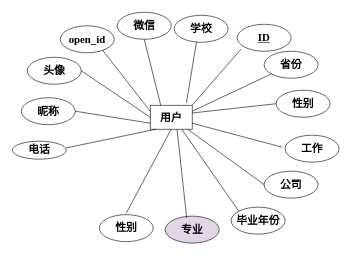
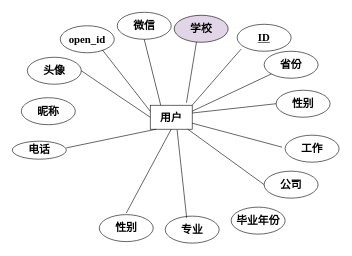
- <mxCell id="8" value="&lt;font style=&quot;font-size: 18px&quot;&gt;&lt;b&gt;学校&lt;/b&gt;&lt;/font&gt;" style="ellipse;whiteSpace=wrap;html=1;fontFamily=宋体;" parent="1" vertex="1"><mxGeometry x="290" y="25" width="90" height="45" as="geometry" /></mxCell>
+ <mxCell id="8" value="&lt;font style=&quot;font-size: 18px&quot;&gt;&lt;b&gt;学校&lt;/b&gt;&lt;/font&gt;" style="ellipse;whiteSpace=wrap;html=1;fontFamily=宋体;fillColor=#e1d5e7;" parent="1" vertex="1"><mxGeometry x="290" y="25" width="90" height="45" as="geometry" /></mxCell>
- <mxCell id="18" value="" style="endArrow=none;html=1;entryX=0;entryY=0.75;entryDx=0;entryDy=0;exitX=1;exitY=0.5;exitDx=0;exitDy=0;" parent="1" source="5" target="2" edge="1"><mxGeometry width="50" height="50" relative="1" as="geometry"><mxPoint x="170" y="85" as="sourcePoint" /><mxPoint x="270" y="205" as="targetPoint" /></mxGeometry></mxCell>
- <mxCell id="22" value="" style="endArrow=none;html=1;entryX=0.75;entryY=1;entryDx=0;entryDy=0;exitX=0;exitY=0;exitDx=0;exitDy=0;" parent="1" source="13" target="2" edge="1"><mxGeometry width="50" height="50" relative="1" as="geometry"><mxPoint x="321" y="373" as="sourcePoint" /><mxPoint x="305" y="226" as="targetPoint" /></mxGeometry></mxCell>
- <mxCell id="14" value="&lt;font style=&quot;font-size: 18px&quot; face=&quot;宋体&quot;&gt;&lt;b&gt;专业&lt;/b&gt;&lt;/font&gt;" style="ellipse;whiteSpace=wrap;html=1;fillColor=#e1d5e7;" parent="1" vertex="1"><mxGeometry x="275" y="360" width="90" height="45" as="geometry" /></mxCell>
+ <mxCell id="14" value="&lt;font style=&quot;font-size: 18px&quot; face=&quot;宋体&quot;&gt;&lt;b&gt;专业&lt;/b&gt;&lt;/font&gt;" style="ellipse;whiteSpace=wrap;html=1;" parent="1" vertex="1"><mxGeometry x="275" y="360" width="90" height="45" as="geometry" /></mxCell>
